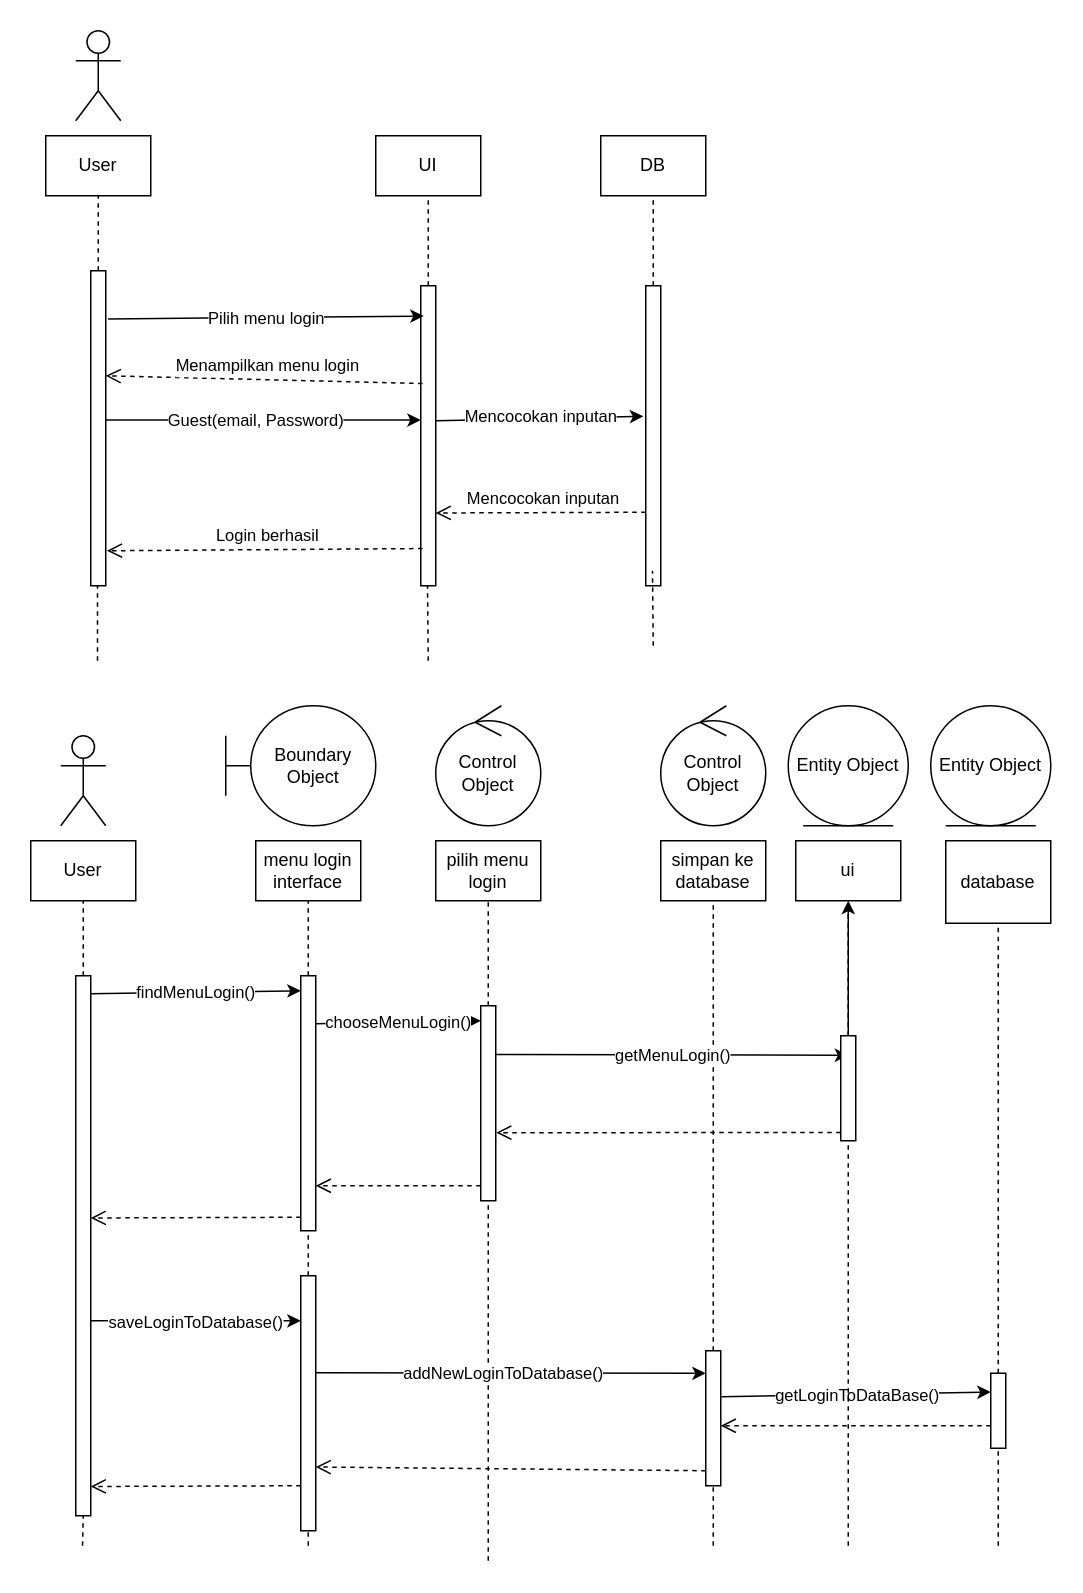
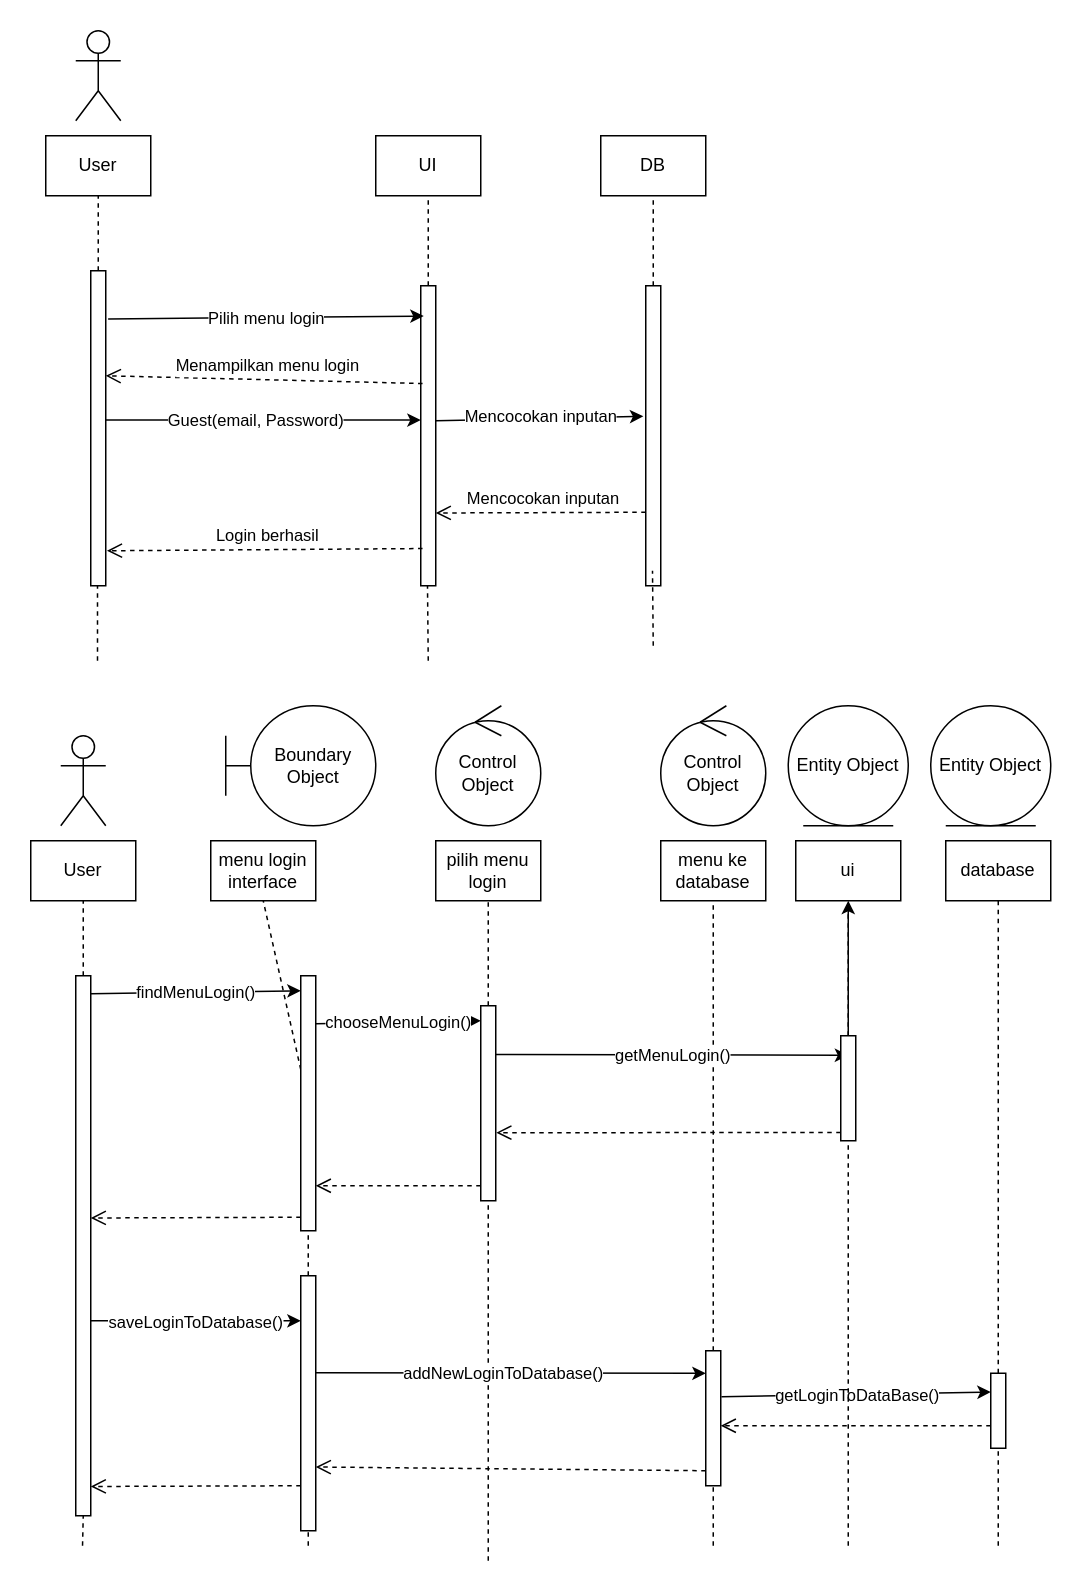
- <mxCell id="28" value="menu login interface" style="rounded=0;whiteSpace=wrap;html=1;" vertex="1" parent="1"><mxGeometry x="170" y="560" width="70" height="40" as="geometry" /></mxCell>
+ <mxCell id="28" value="menu login interface" style="rounded=0;whiteSpace=wrap;html=1;" vertex="1" parent="1"><mxGeometry x="140" y="560" width="70" height="40" as="geometry" /></mxCell>
- <mxCell id="43" value="simpan ke database" style="rounded=0;whiteSpace=wrap;html=1;" vertex="1" parent="1"><mxGeometry x="440" y="560" width="70" height="40" as="geometry" /></mxCell>
+ <mxCell id="43" value="menu ke database" style="rounded=0;whiteSpace=wrap;html=1;" vertex="1" parent="1"><mxGeometry x="440" y="560" width="70" height="40" as="geometry" /></mxCell>
- <mxCell id="39" value="database" style="rounded=0;whiteSpace=wrap;html=1;" vertex="1" parent="1"><mxGeometry x="630" y="560" width="70" height="55" as="geometry" /></mxCell>
+ <mxCell id="39" value="database" style="rounded=0;whiteSpace=wrap;html=1;" vertex="1" parent="1"><mxGeometry x="630" y="560" width="70" height="40" as="geometry" /></mxCell>
